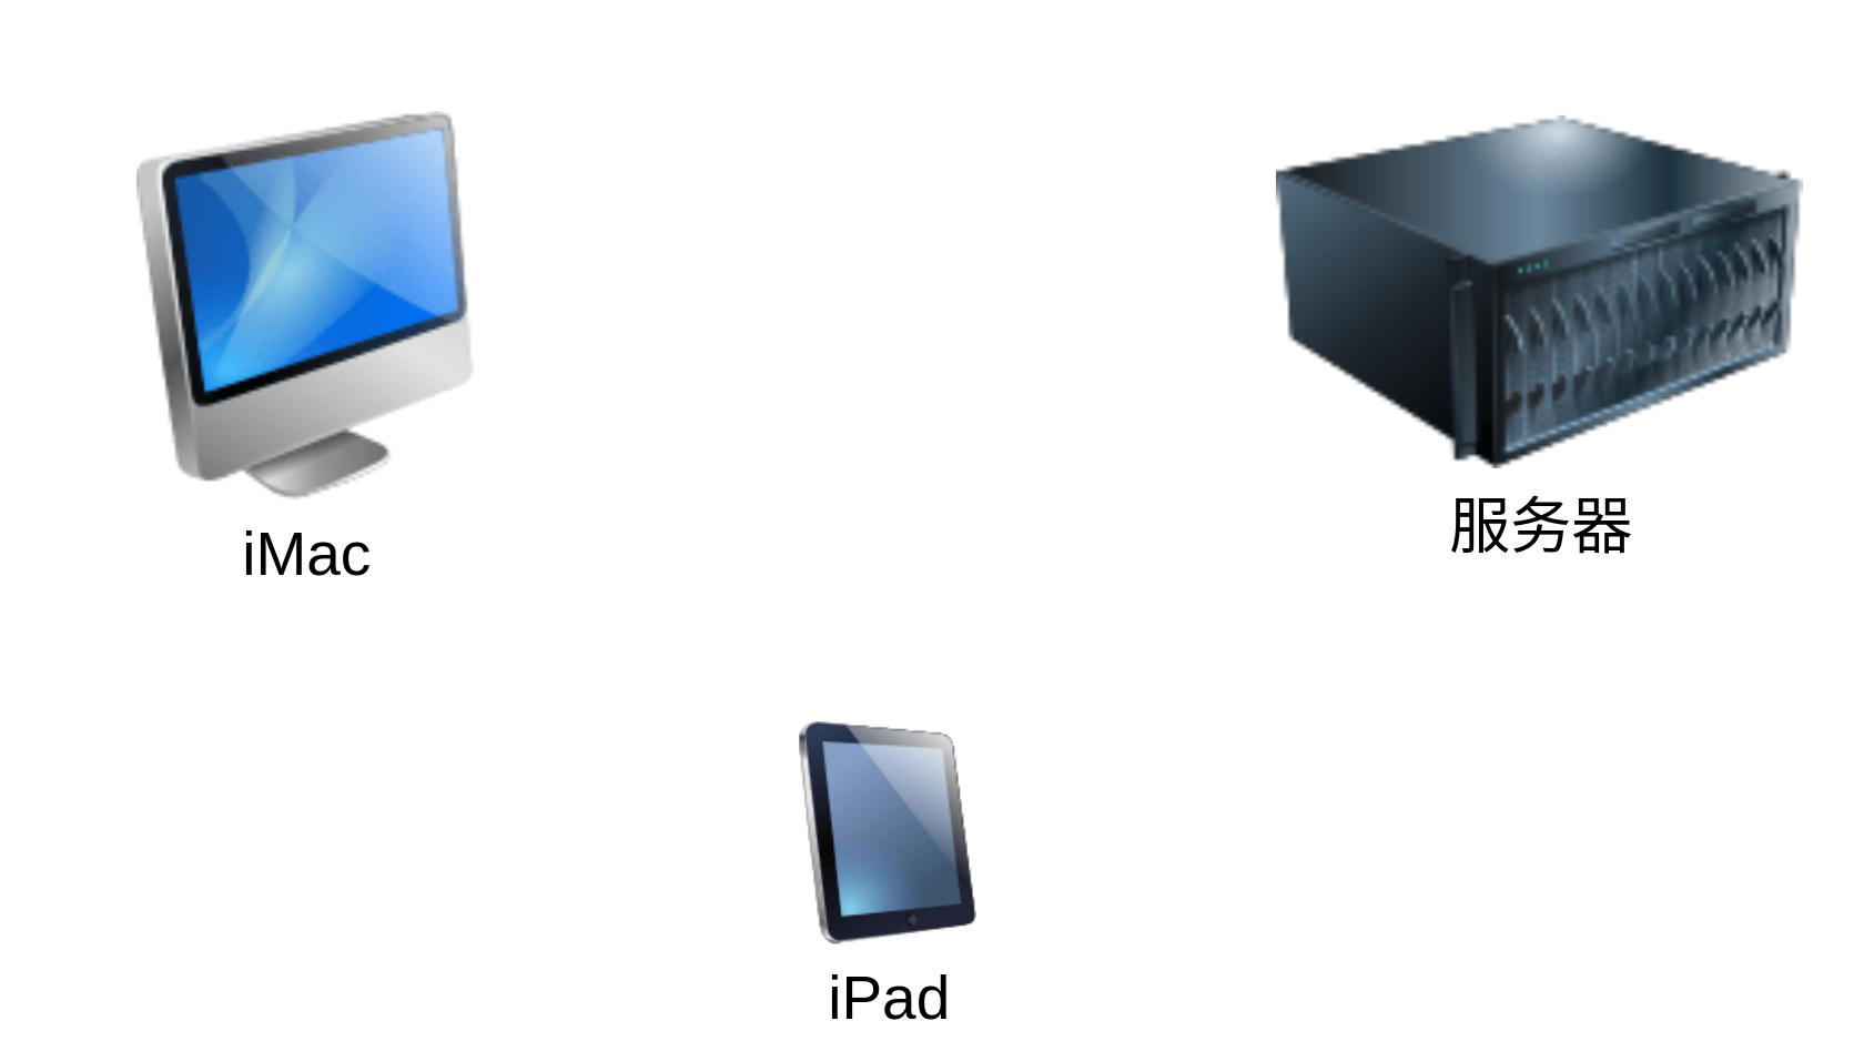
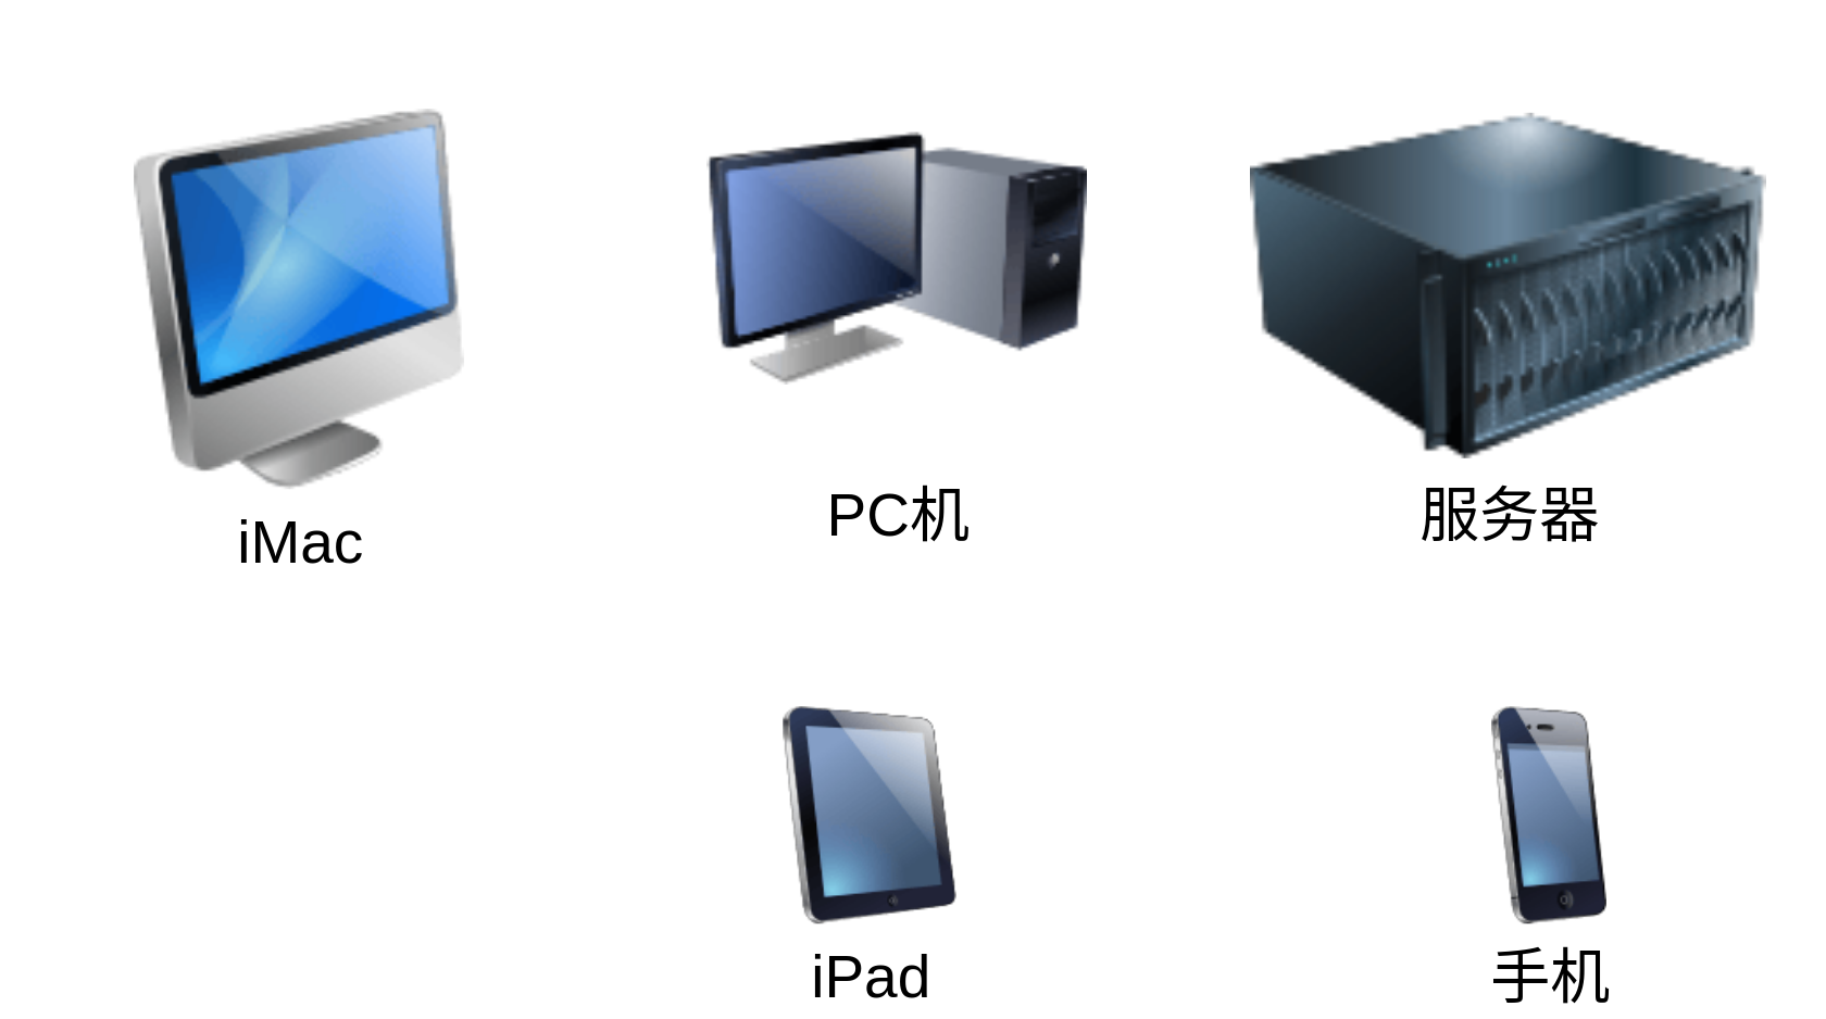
+ <mxCell id="3" value="PC机" style="image;html=1;labelBackgroundColor=#ffffff;image=img/lib/clip_art/computers/Monitor_Tower_128x128.png;rounded=1;shadow=0;comic=0;strokeWidth=2;fontSize=22" parent="1" vertex="1"><mxGeometry x="260" y="20" width="140" height="150" as="geometry" /></mxCell>
+ <mxCell id="4" value="手机" style="image;html=1;labelBackgroundColor=#ffffff;image=img/lib/clip_art/telecommunication/iPhone_128x128.png;rounded=1;shadow=0;comic=0;strokeWidth=2;fontSize=22" parent="1" vertex="1"><mxGeometry x="530" y="260" width="80" height="80" as="geometry" /></mxCell>
